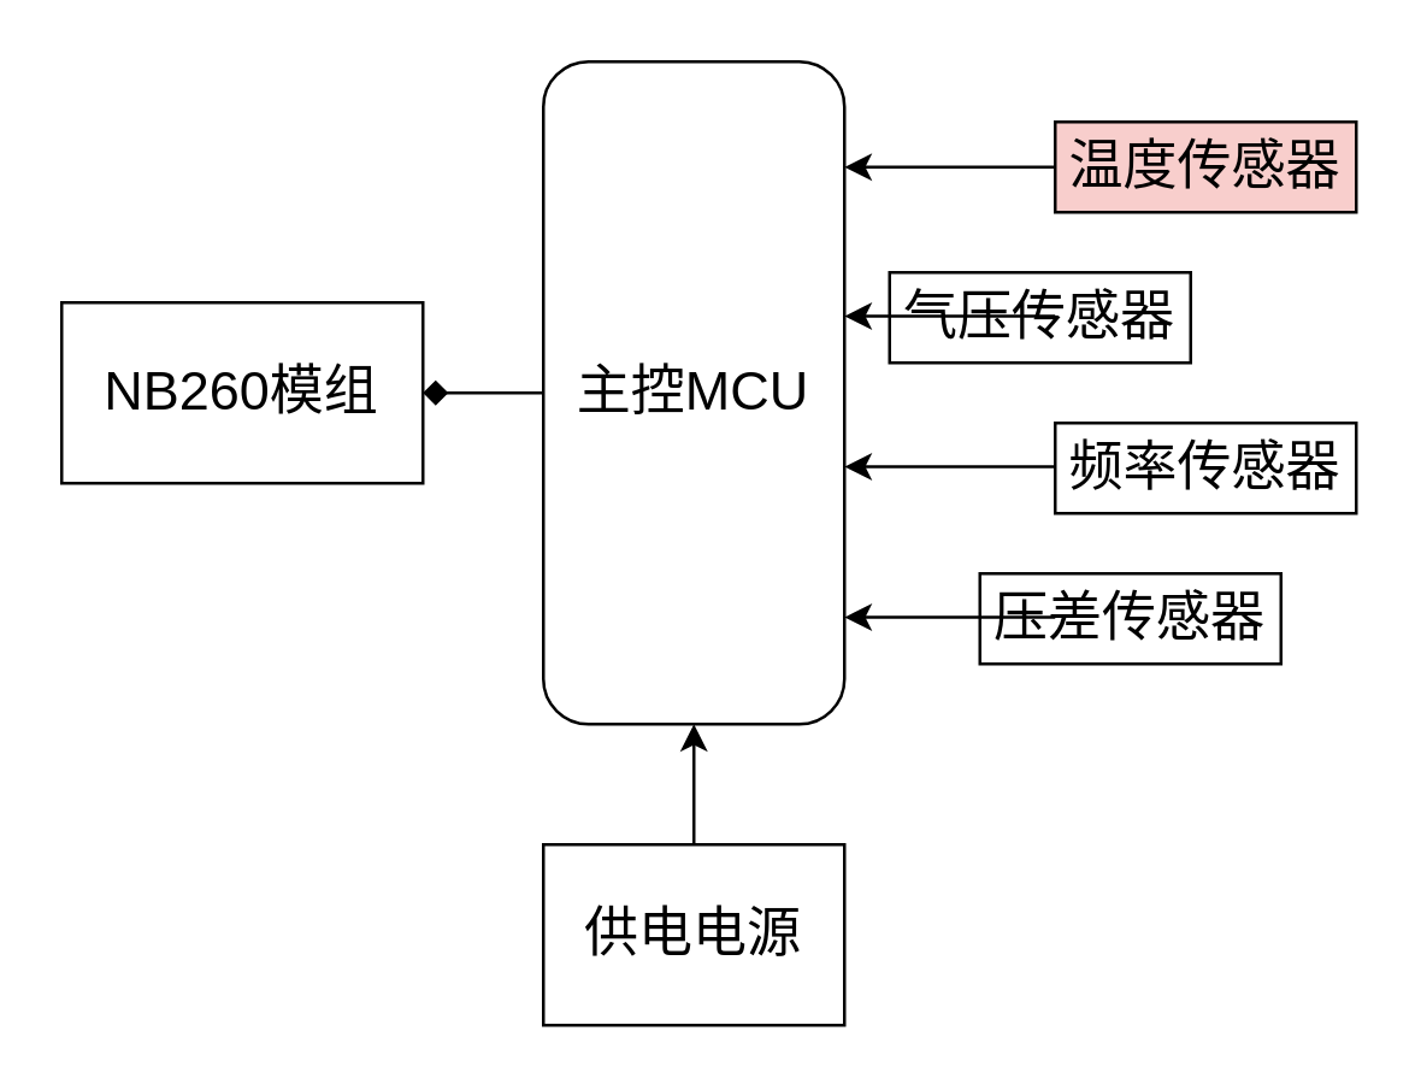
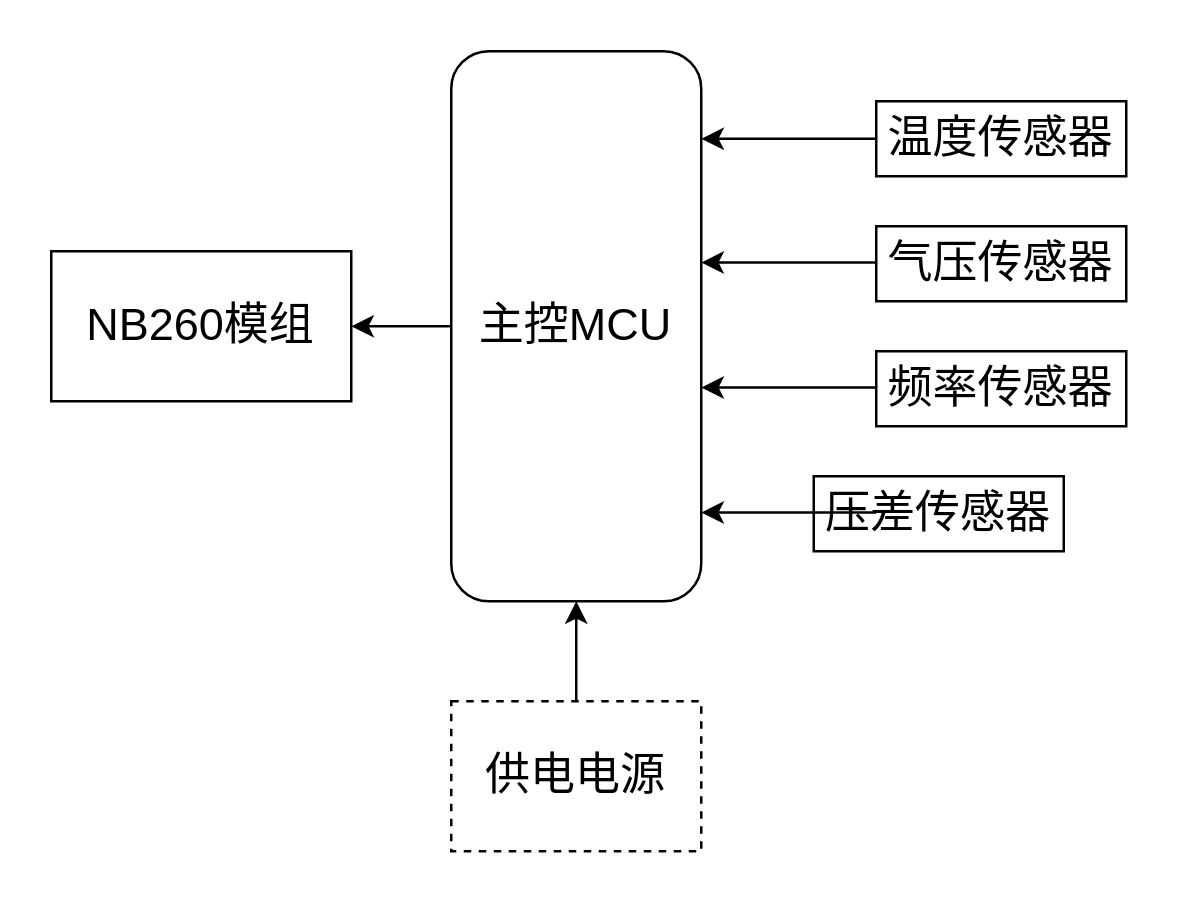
- <mxCell id="5" value="温度传感器" style="rounded=0;whiteSpace=wrap;html=1;fontSize=18;fillColor=#f8cecc;" vertex="1" parent="2"><mxGeometry x="330" y="20" width="100" height="30" as="geometry" /></mxCell>
+ <mxCell id="5" value="温度传感器" style="rounded=0;whiteSpace=wrap;html=1;fontSize=18;" vertex="1" parent="2"><mxGeometry x="330" y="20" width="100" height="30" as="geometry" /></mxCell>
- <mxCell id="6" value="气压传感器" style="rounded=0;whiteSpace=wrap;html=1;fontSize=18;" vertex="1" parent="2"><mxGeometry x="275" y="70" width="100" height="30" as="geometry" /></mxCell>
+ <mxCell id="6" value="气压传感器" style="rounded=0;whiteSpace=wrap;html=1;fontSize=18;" vertex="1" parent="2"><mxGeometry x="330" y="70" width="100" height="30" as="geometry" /></mxCell>
- <mxCell id="13" value="" style="edgeStyle=orthogonalEdgeStyle;rounded=0;orthogonalLoop=1;jettySize=auto;html=1;fontSize=18;endArrow=diamond;" edge="1" parent="2" source="3" target="12"><mxGeometry relative="1" as="geometry" /></mxCell>
+ <mxCell id="13" value="" style="edgeStyle=orthogonalEdgeStyle;rounded=0;orthogonalLoop=1;jettySize=auto;html=1;fontSize=18;" edge="1" parent="2" source="3" target="12"><mxGeometry relative="1" as="geometry" /></mxCell>
- <mxCell id="15" value="供电电源" style="rounded=0;whiteSpace=wrap;html=1;fontSize=18;" vertex="1" parent="2"><mxGeometry x="160" y="260" width="100" height="60" as="geometry" /></mxCell>
+ <mxCell id="15" value="供电电源" style="rounded=0;whiteSpace=wrap;html=1;fontSize=18;dashed=1;" vertex="1" parent="2"><mxGeometry x="160" y="260" width="100" height="60" as="geometry" /></mxCell>
